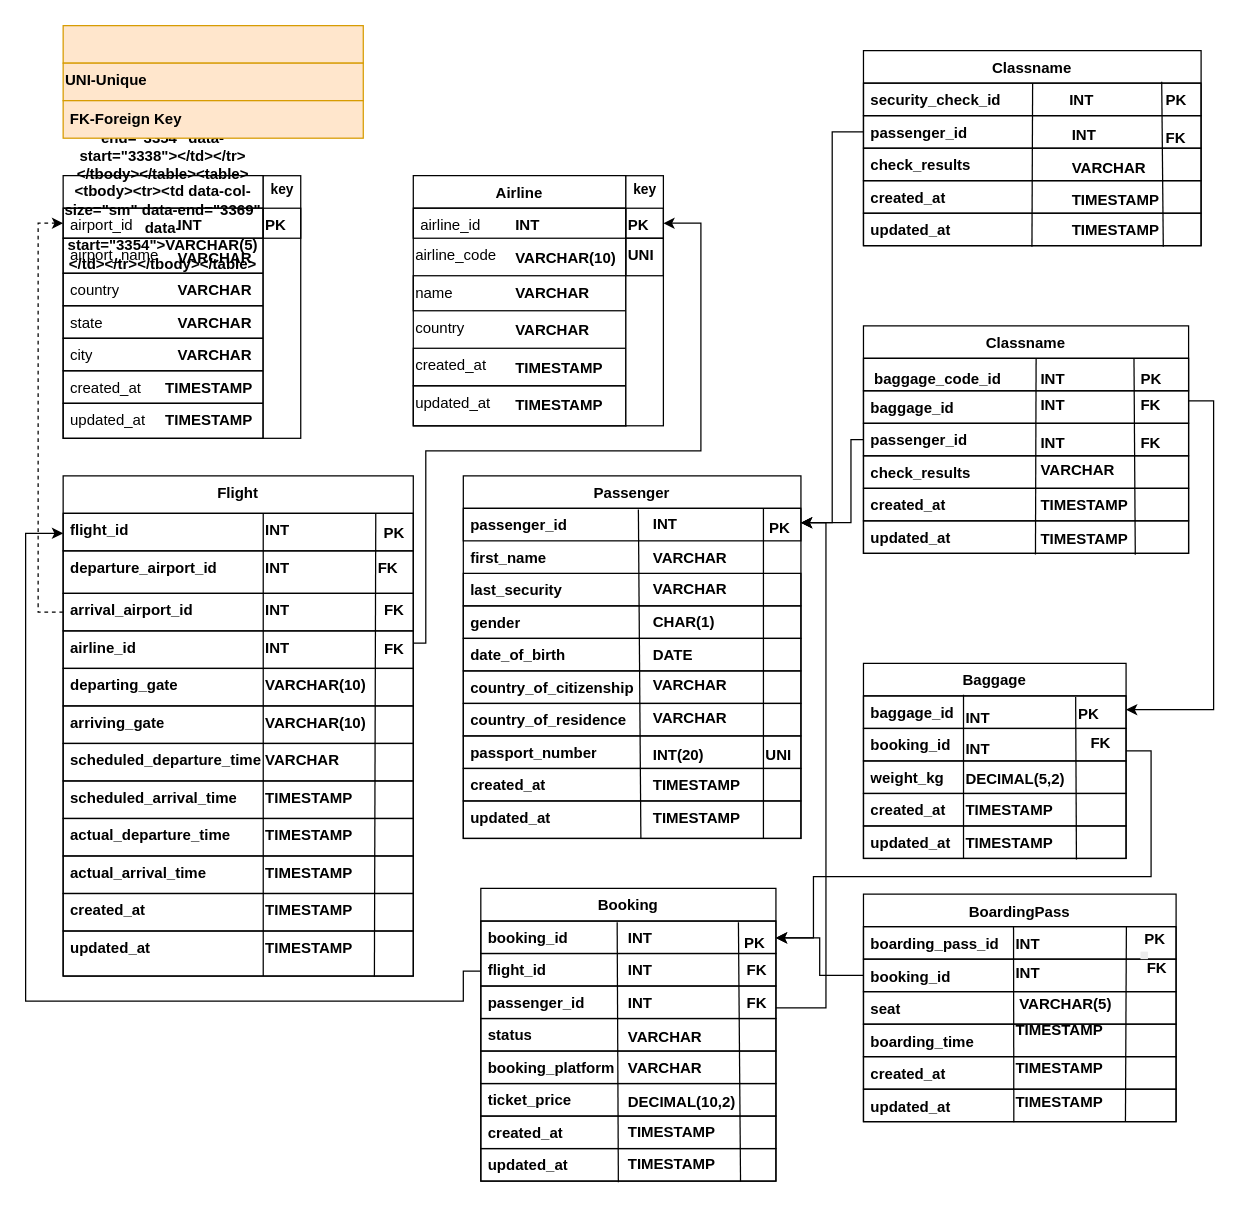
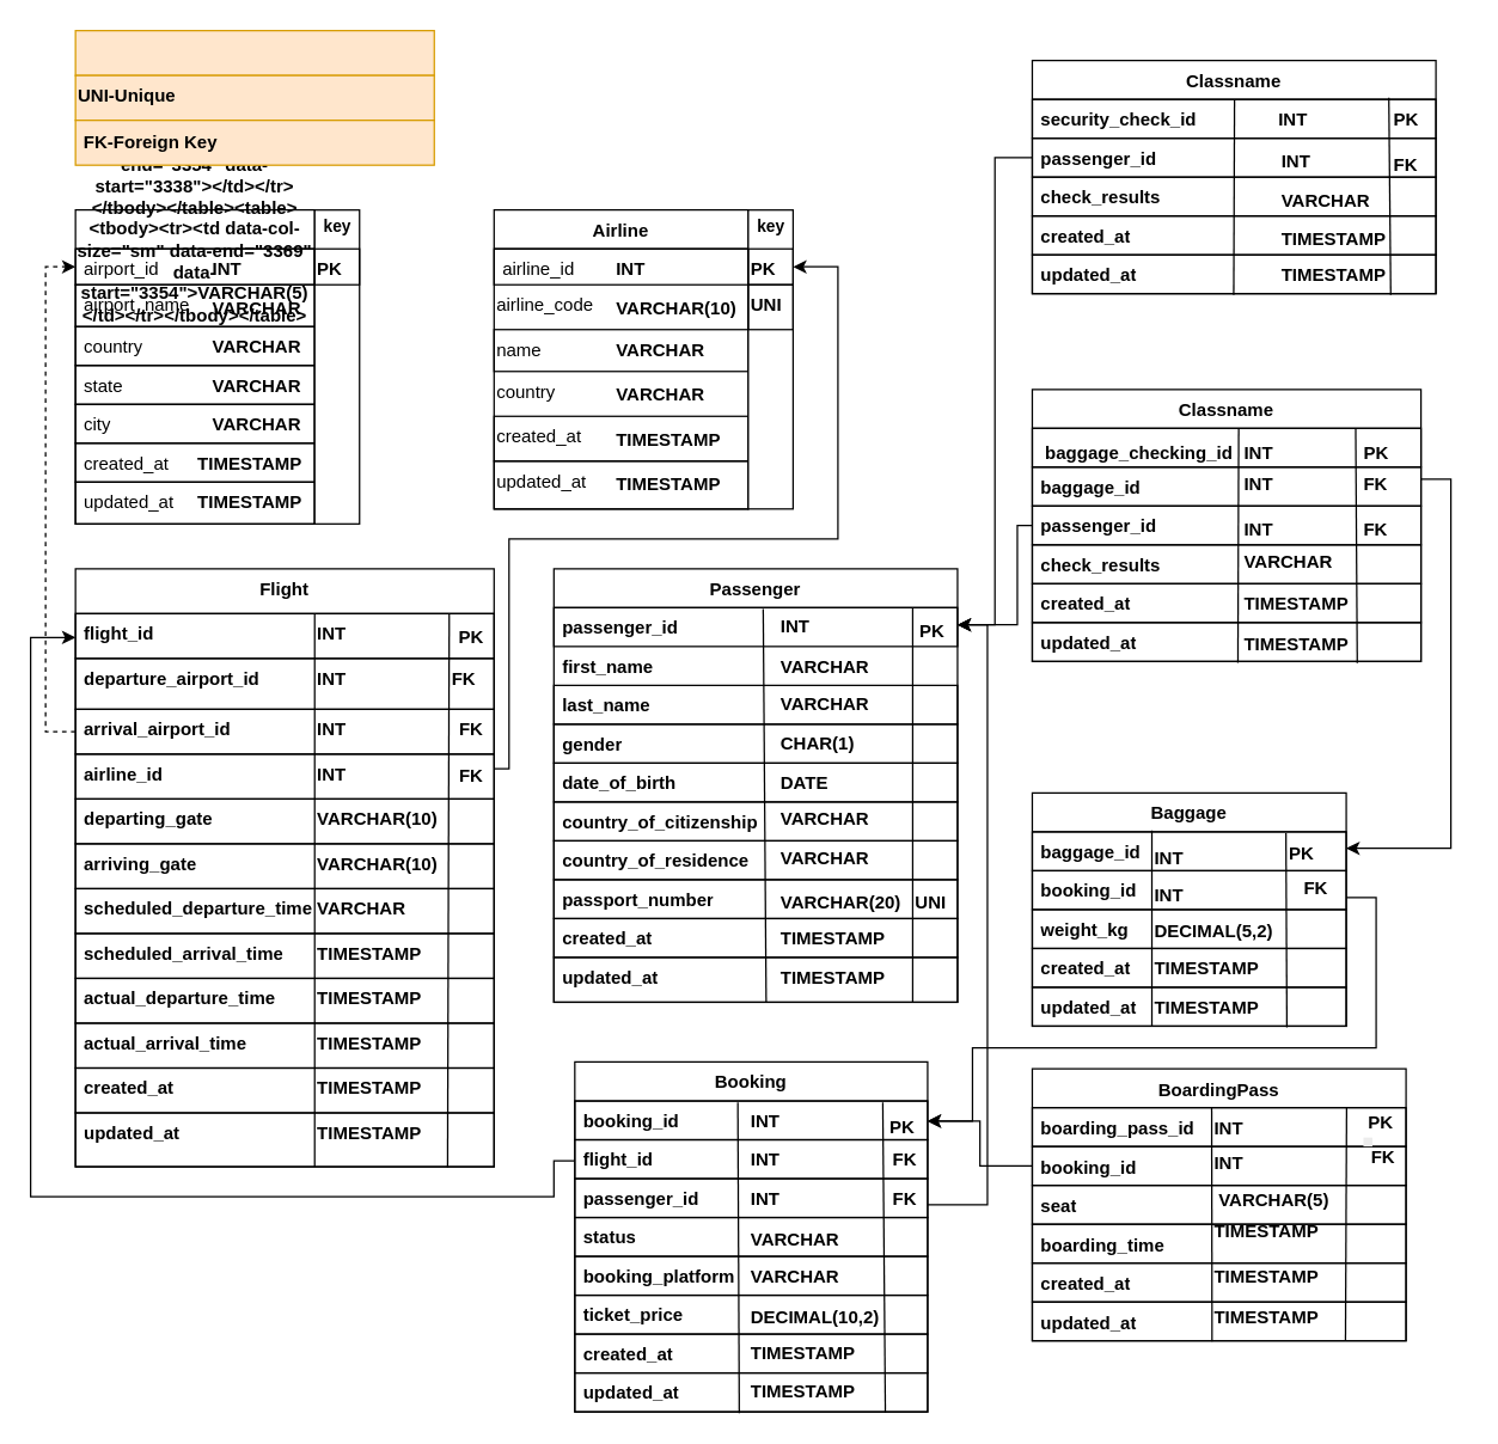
- <mxCell id="162" value="&lt;table&gt;&lt;tbody&gt;&lt;tr&gt;&lt;td data-col-size=&quot;sm&quot; data-end=&quot;3913&quot; data-start=&quot;3891&quot;&gt;baggage_code_id&lt;/td&gt;&lt;/tr&gt;&lt;/tbody&gt;&lt;/table&gt;&lt;table&gt;&lt;tbody&gt;&lt;tr&gt;&lt;td data-col-size=&quot;sm&quot; data-end=&quot;3924&quot; data-start=&quot;3913&quot;&gt;&lt;/td&gt;&lt;/tr&gt;&lt;/tbody&gt;&lt;/table&gt;" style="text;strokeColor=default;fillColor=none;align=left;verticalAlign=top;spacingLeft=4;spacingRight=4;overflow=hidden;rotatable=0;points=[[0,0.5],[1,0.5]];portConstraint=eastwest;whiteSpace=wrap;html=1;fontFamily=Helvetica;fontSize=12;fontColor=default;fontStyle=1;horizontal=1;" vertex="1" parent="161"><mxGeometry y="26" width="260" height="26" as="geometry" /></mxCell>
+ <mxCell id="162" value="&lt;table&gt;&lt;tbody&gt;&lt;tr&gt;&lt;td data-col-size=&quot;sm&quot; data-end=&quot;3913&quot; data-start=&quot;3891&quot;&gt;baggage_checking_id&lt;/td&gt;&lt;/tr&gt;&lt;/tbody&gt;&lt;/table&gt;&lt;table&gt;&lt;tbody&gt;&lt;tr&gt;&lt;td data-col-size=&quot;sm&quot; data-end=&quot;3924&quot; data-start=&quot;3913&quot;&gt;&lt;/td&gt;&lt;/tr&gt;&lt;/tbody&gt;&lt;/table&gt;" style="text;strokeColor=default;fillColor=none;align=left;verticalAlign=top;spacingLeft=4;spacingRight=4;overflow=hidden;rotatable=0;points=[[0,0.5],[1,0.5]];portConstraint=eastwest;whiteSpace=wrap;html=1;fontFamily=Helvetica;fontSize=12;fontColor=default;fontStyle=1;horizontal=1;" vertex="1" parent="161"><mxGeometry y="26" width="260" height="26" as="geometry" /></mxCell>
- <mxCell id="71" value="last_security&lt;span style=&quot;white-space: pre;&quot;&gt;&#09;&lt;/span&gt;" style="text;strokeColor=default;fillColor=none;align=left;verticalAlign=top;spacingLeft=4;spacingRight=4;overflow=hidden;rotatable=0;points=[[0,0.5],[1,0.5]];portConstraint=eastwest;whiteSpace=wrap;html=1;fontFamily=Helvetica;fontSize=12;fontColor=default;fontStyle=1;horizontal=1;" vertex="1" parent="68"><mxGeometry y="78" width="270" height="26" as="geometry" /></mxCell>
+ <mxCell id="71" value="last_name&lt;span style=&quot;white-space: pre;&quot;&gt;&#09;&lt;/span&gt;" style="text;strokeColor=default;fillColor=none;align=left;verticalAlign=top;spacingLeft=4;spacingRight=4;overflow=hidden;rotatable=0;points=[[0,0.5],[1,0.5]];portConstraint=eastwest;whiteSpace=wrap;html=1;fontFamily=Helvetica;fontSize=12;fontColor=default;fontStyle=1;horizontal=1;" vertex="1" parent="68"><mxGeometry y="78" width="270" height="26" as="geometry" /></mxCell>
- <mxCell id="87" value="INT(20)" style="text;whiteSpace=wrap;html=1;fontFamily=Helvetica;fontSize=12;fontColor=default;fontStyle=1;horizontal=1;" vertex="1" parent="1"><mxGeometry x="520" y="590" width="90" height="40" as="geometry" /></mxCell>
+ <mxCell id="87" value="VARCHAR(20)" style="text;whiteSpace=wrap;html=1;fontFamily=Helvetica;fontSize=12;fontColor=default;fontStyle=1;horizontal=1;" vertex="1" parent="1"><mxGeometry x="520" y="590" width="90" height="40" as="geometry" /></mxCell>
